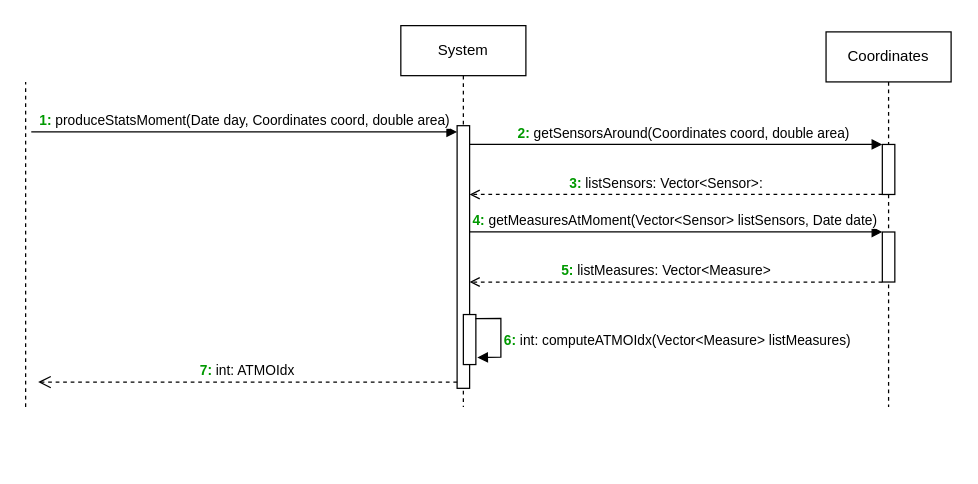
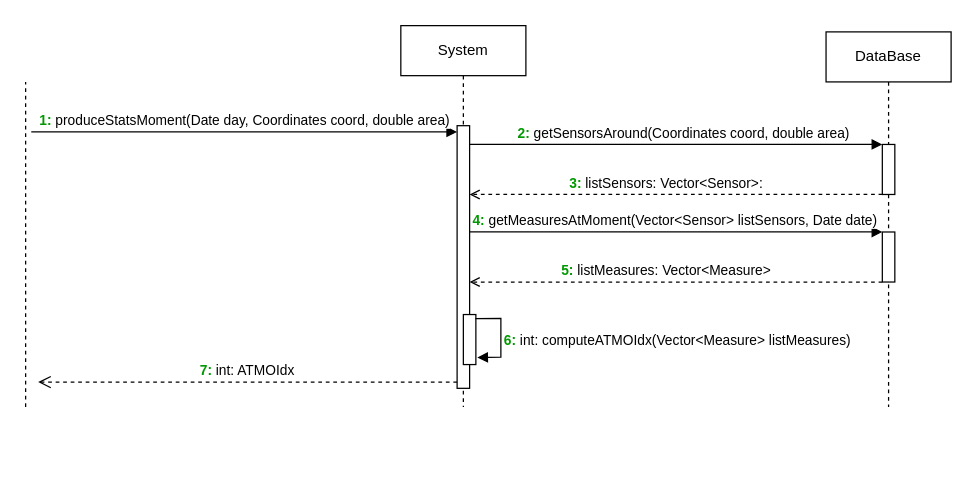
- <mxCell id="6" value="Coordinates" style="shape=umlLifeline;perimeter=lifelinePerimeter;whiteSpace=wrap;html=1;container=0;dropTarget=0;collapsible=0;recursiveResize=0;outlineConnect=0;portConstraint=eastwest;newEdgeStyle={&quot;edgeStyle&quot;:&quot;elbowEdgeStyle&quot;,&quot;elbow&quot;:&quot;vertical&quot;,&quot;curved&quot;:0,&quot;rounded&quot;:0};" vertex="1" parent="1"><mxGeometry x="660" y="25" width="100" height="300" as="geometry" /></mxCell>
+ <mxCell id="6" value="DataBase" style="shape=umlLifeline;perimeter=lifelinePerimeter;whiteSpace=wrap;html=1;container=0;dropTarget=0;collapsible=0;recursiveResize=0;outlineConnect=0;portConstraint=eastwest;newEdgeStyle={&quot;edgeStyle&quot;:&quot;elbowEdgeStyle&quot;,&quot;elbow&quot;:&quot;vertical&quot;,&quot;curved&quot;:0,&quot;rounded&quot;:0};" vertex="1" parent="1"><mxGeometry x="660" y="25" width="100" height="300" as="geometry" /></mxCell>
